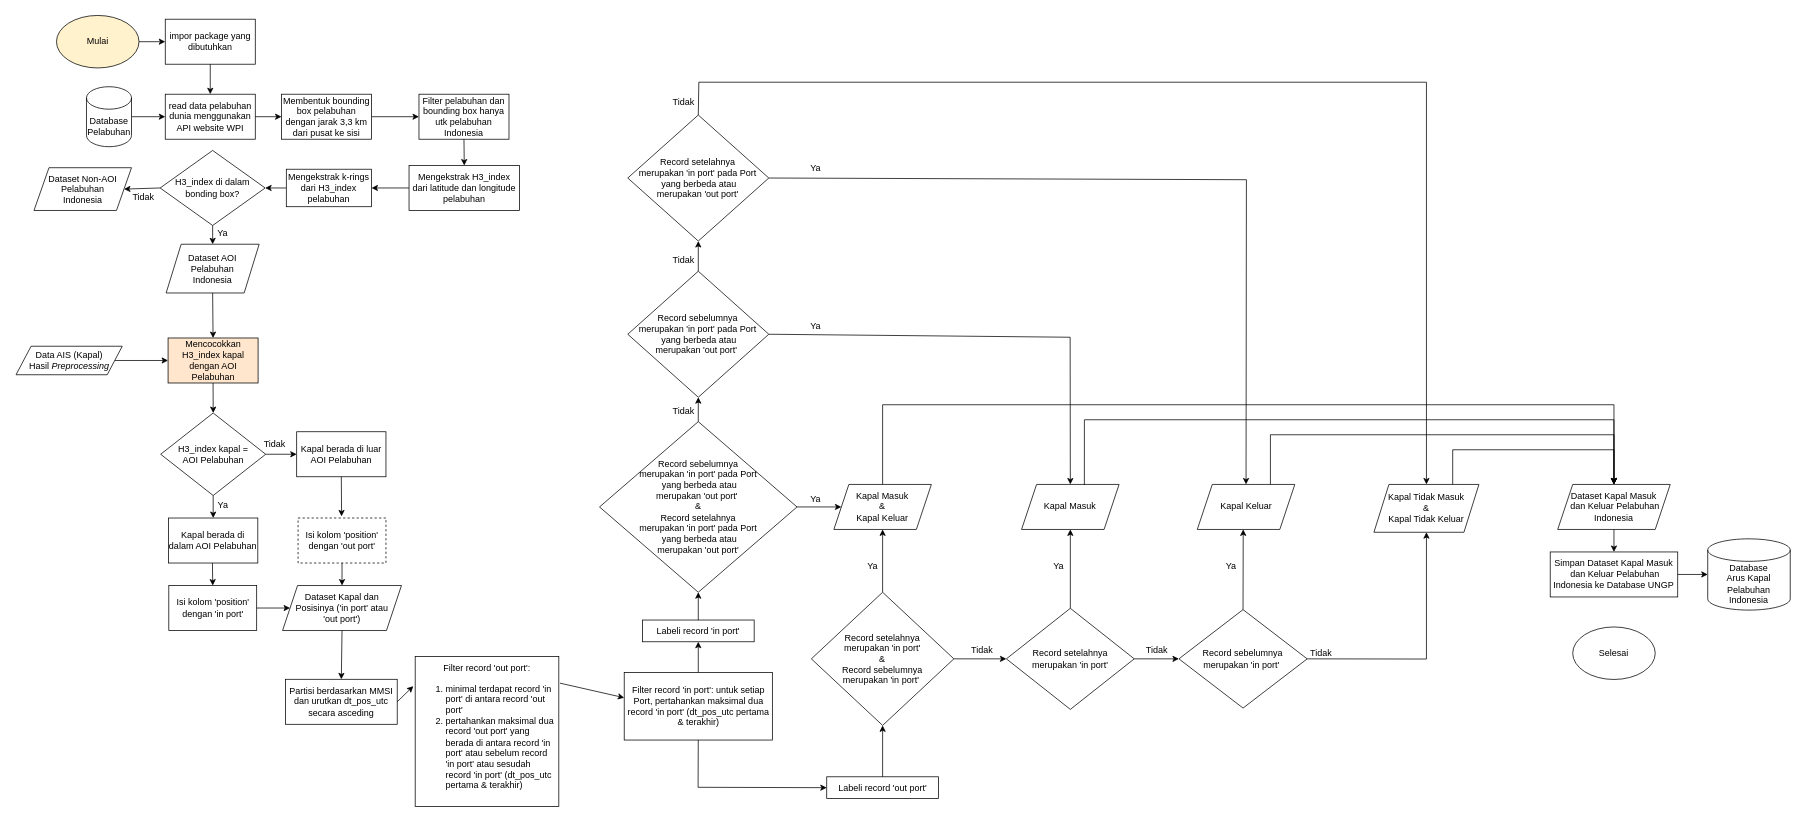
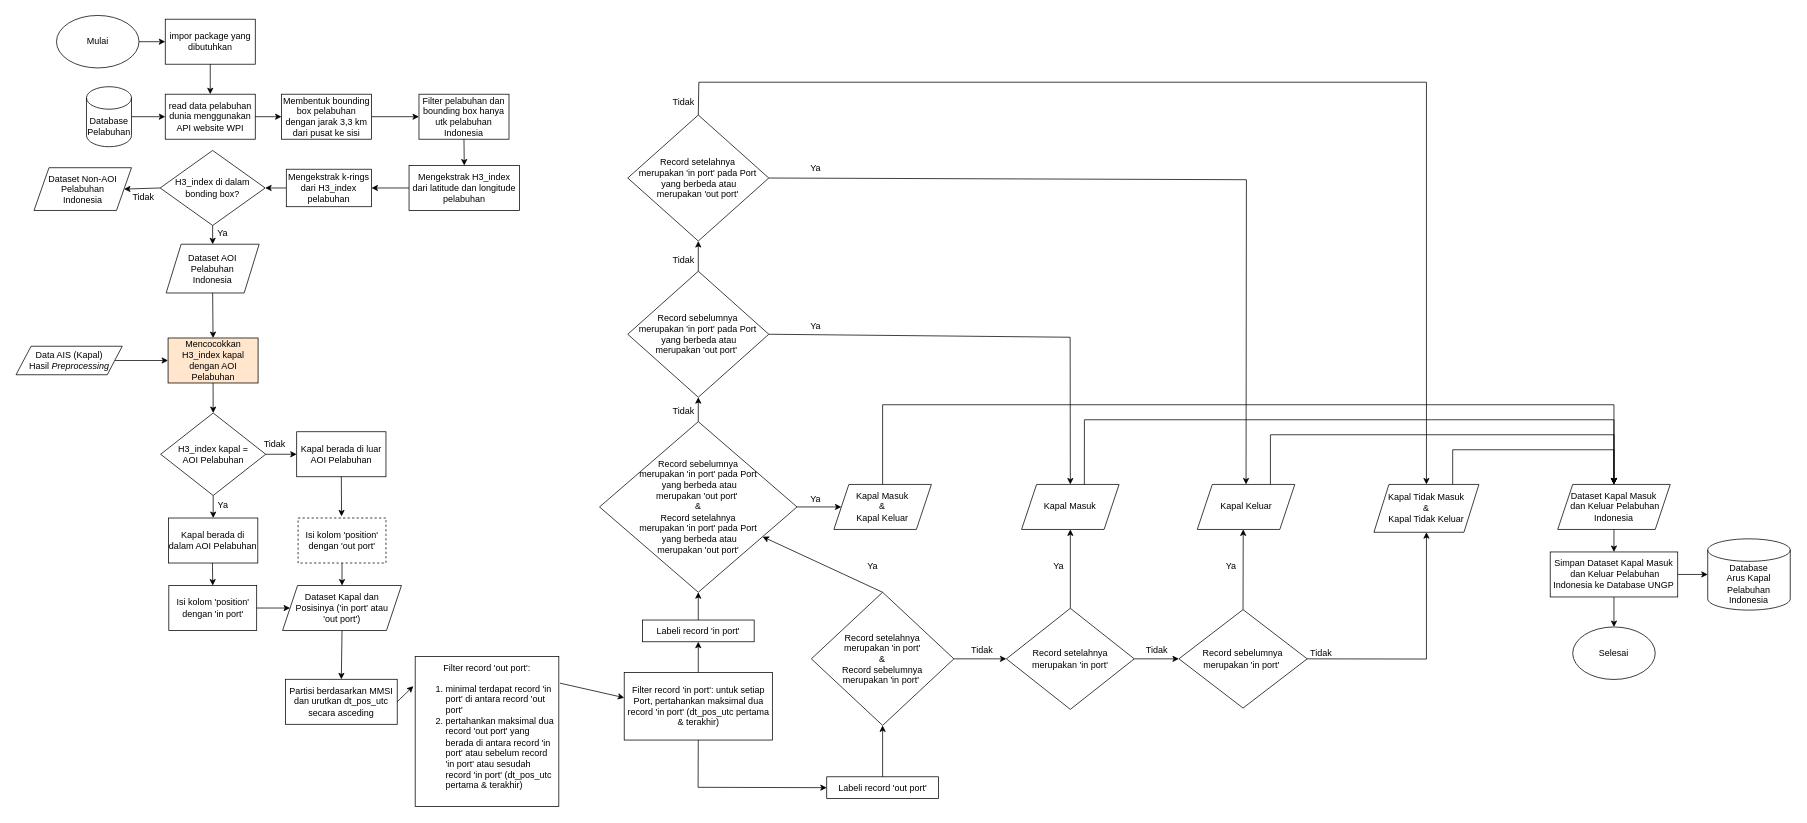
- <mxCell id="11" value="Mulai" style="ellipse;whiteSpace=wrap;html=1;fillColor=#fff2cc;" parent="1" vertex="1"><mxGeometry x="74.81" y="20" width="110" height="70" as="geometry" /></mxCell>
+ <mxCell id="11" value="Mulai" style="ellipse;whiteSpace=wrap;html=1;" parent="1" vertex="1"><mxGeometry x="74.81" y="20" width="110" height="70" as="geometry" /></mxCell>
- <mxCell id="73" value="" style="endArrow=classic;html=1;rounded=0;entryX=0.5;entryY=1;entryDx=0;entryDy=0;exitX=0.5;exitY=0;exitDx=0;exitDy=0;" parent="1" source="65" target="76" edge="1"><mxGeometry width="50" height="50" relative="1" as="geometry"><mxPoint x="1271.16" y="675" as="sourcePoint" /><mxPoint x="1521.66" y="668.25" as="targetPoint" /></mxGeometry></mxCell>
+ <mxCell id="73" value="" style="endArrow=classic;html=1;rounded=0;exitX=0.5;exitY=0;exitDx=0;exitDy=0;" parent="1" source="65" target="44" edge="1"><mxGeometry width="50" height="50" relative="1" as="geometry"><mxPoint x="1271.16" y="675" as="sourcePoint" /><mxPoint x="1521.66" y="668.25" as="targetPoint" /></mxGeometry></mxCell>
+ <mxCell id="53" value="" style="endArrow=classic;html=1;rounded=0;entryX=0.5;entryY=0;entryDx=0;entryDy=0;exitX=0.5;exitY=1;exitDx=0;exitDy=0;" parent="1" source="55" target="52" edge="1"><mxGeometry width="50" height="50" relative="1" as="geometry"><mxPoint x="2151.16" y="810.25" as="sourcePoint" /><mxPoint x="2161.16" y="680.25" as="targetPoint" /></mxGeometry></mxCell>
